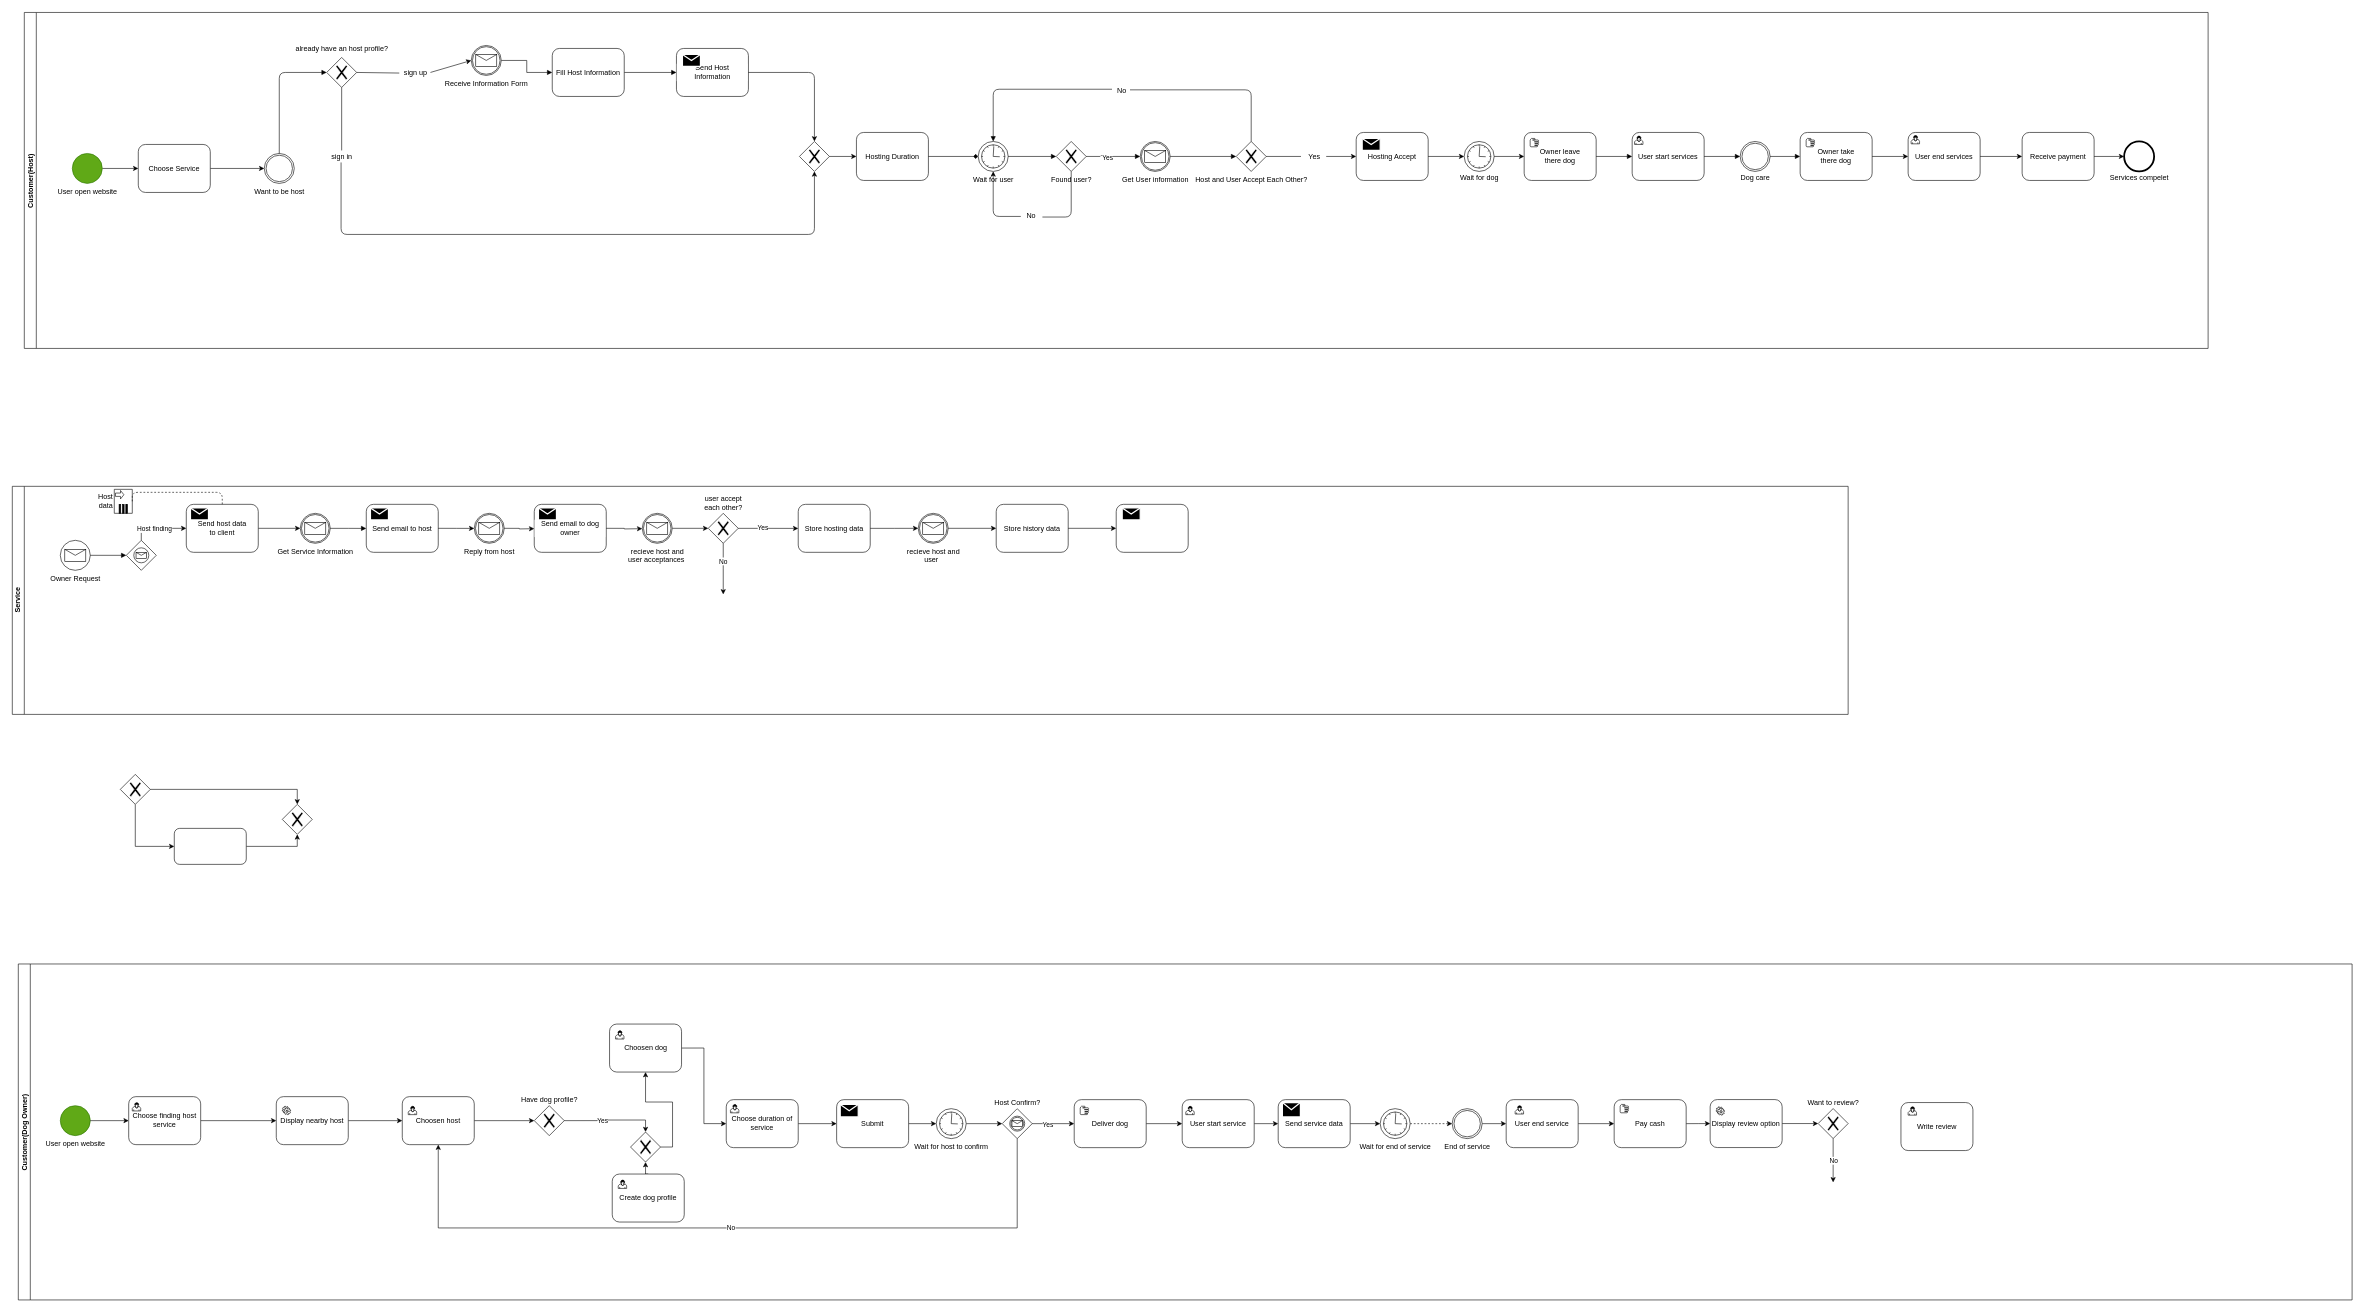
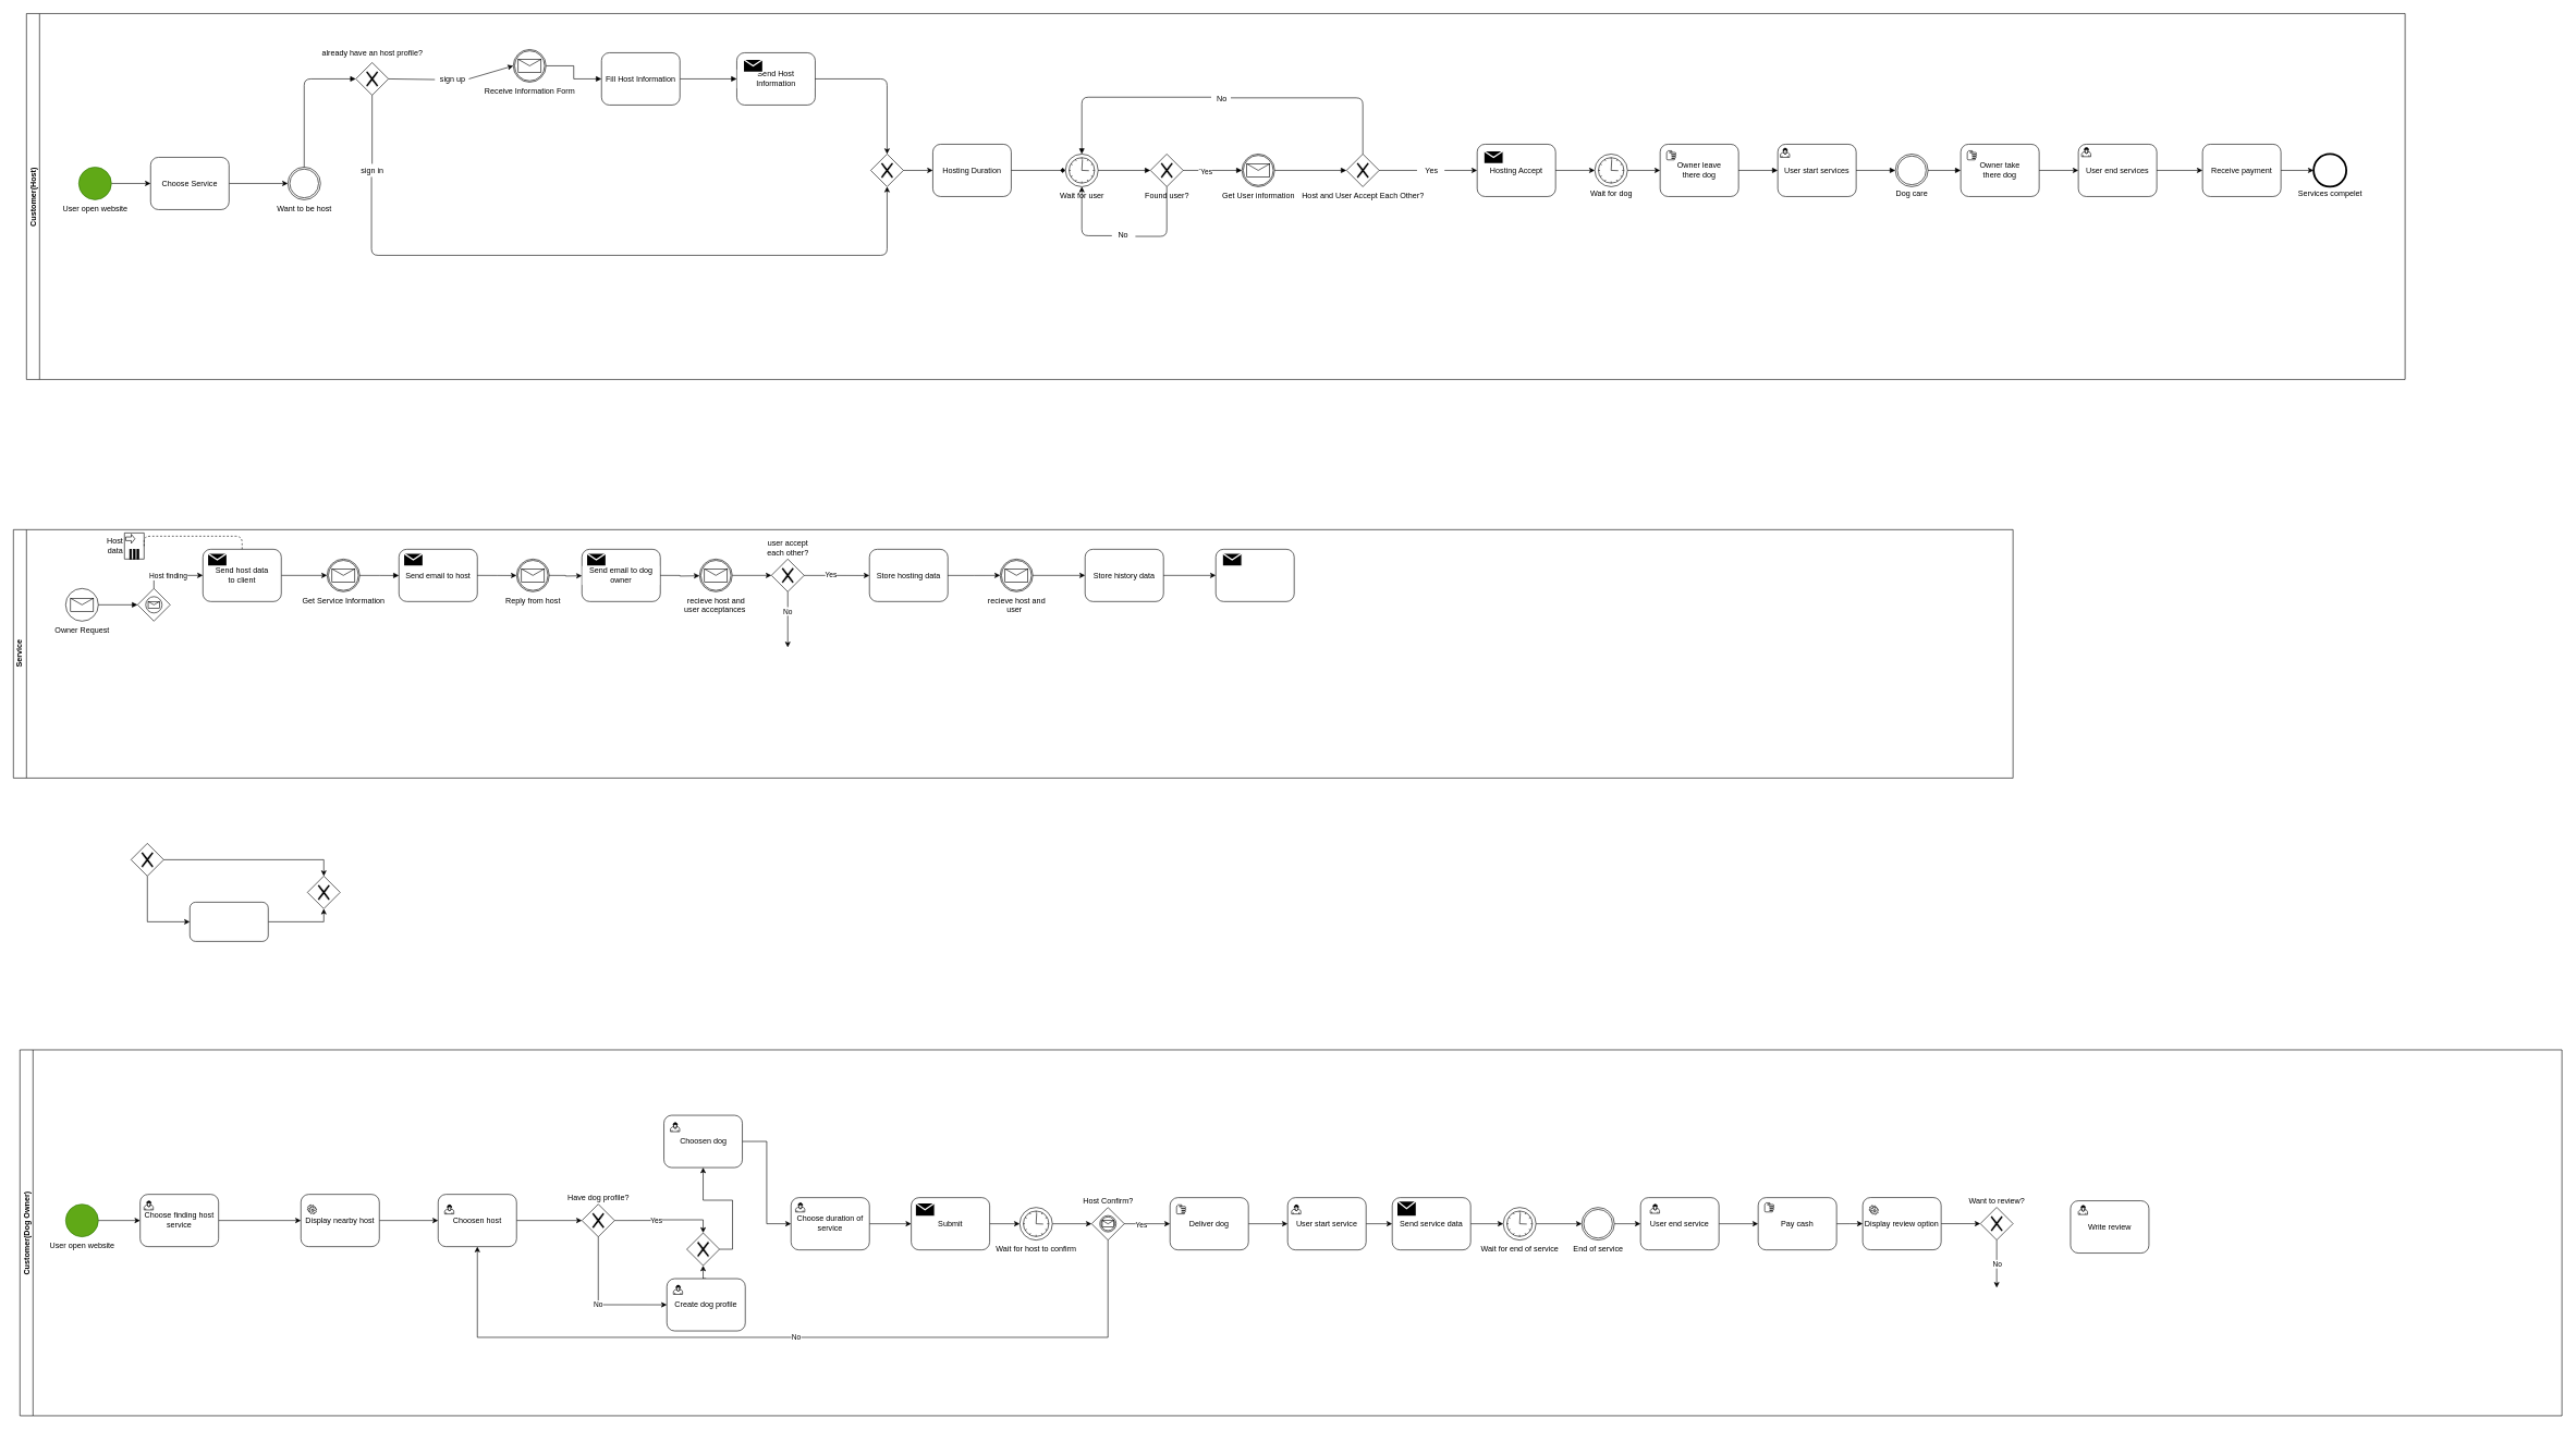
- <mxCell id="45" style="edgeStyle=orthogonalEdgeStyle;rounded=0;orthogonalLoop=1;jettySize=auto;html=1;exitX=1;exitY=0.5;exitDx=0;exitDy=0;entryX=0;entryY=0.5;entryDx=0;entryDy=0;dashed=1;" edge="1" parent="3" source="46" target="51"><mxGeometry relative="1" as="geometry" /></mxCell>
+ <mxCell id="45" style="edgeStyle=orthogonalEdgeStyle;rounded=0;orthogonalLoop=1;jettySize=auto;html=1;exitX=1;exitY=0.5;exitDx=0;exitDy=0;entryX=0;entryY=0.5;entryDx=0;entryDy=0;" edge="1" parent="3" source="46" target="51"><mxGeometry relative="1" as="geometry" /></mxCell>
+ <mxCell id="17" value="No" style="edgeStyle=orthogonalEdgeStyle;rounded=0;orthogonalLoop=1;jettySize=auto;html=1;exitX=0.5;exitY=1;exitDx=0;exitDy=0;entryX=0;entryY=0.5;entryDx=0;entryDy=0;" edge="1" parent="3" source="14" target="16"><mxGeometry relative="1" as="geometry"><mxPoint x="885.471" y="390.14" as="targetPoint" /></mxGeometry></mxCell>
